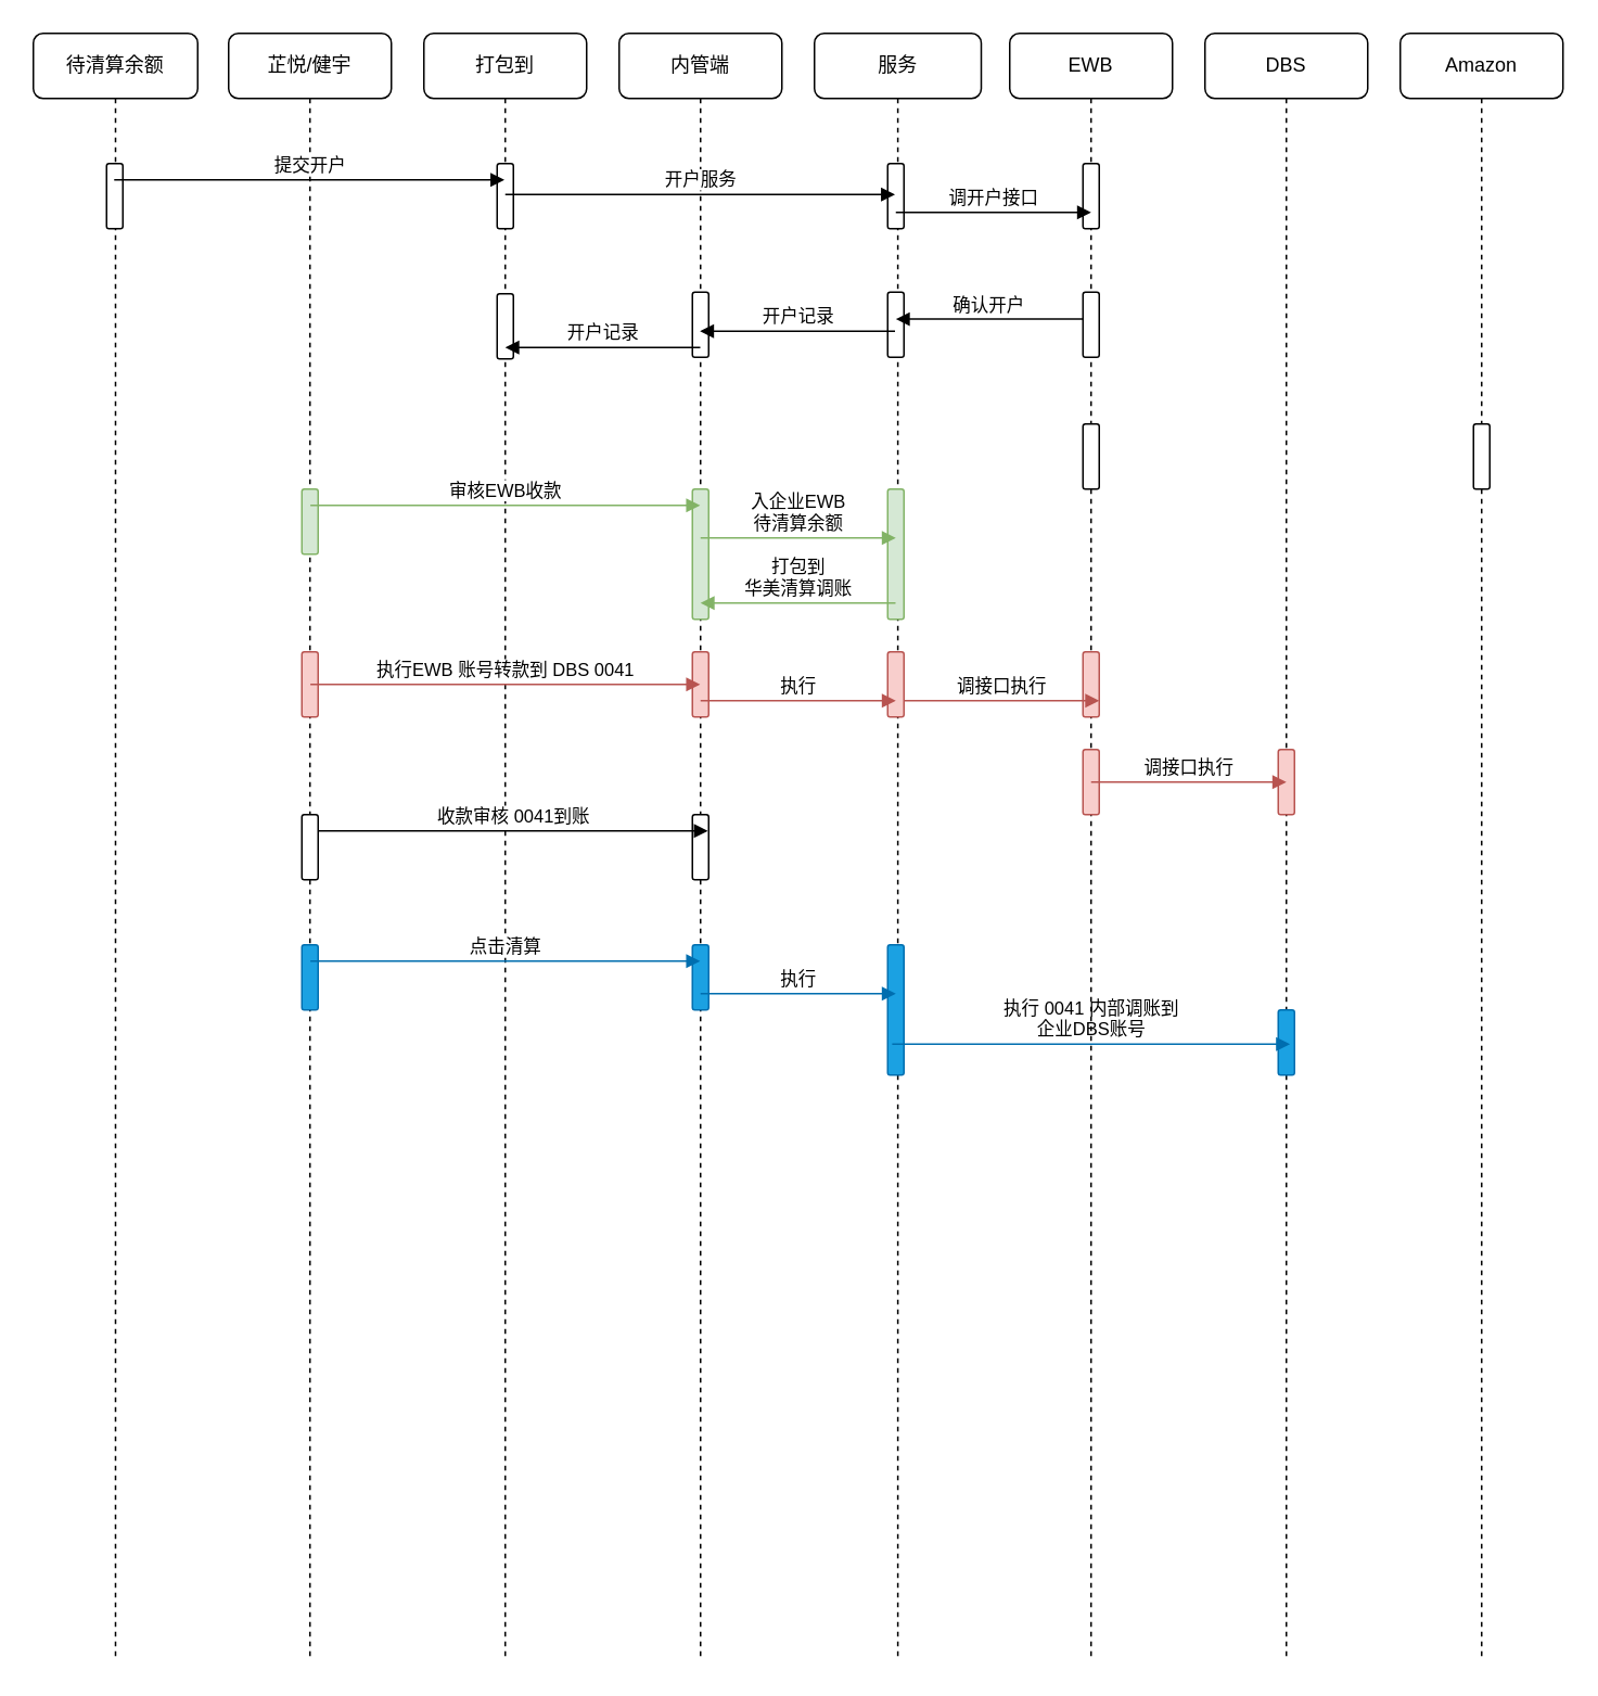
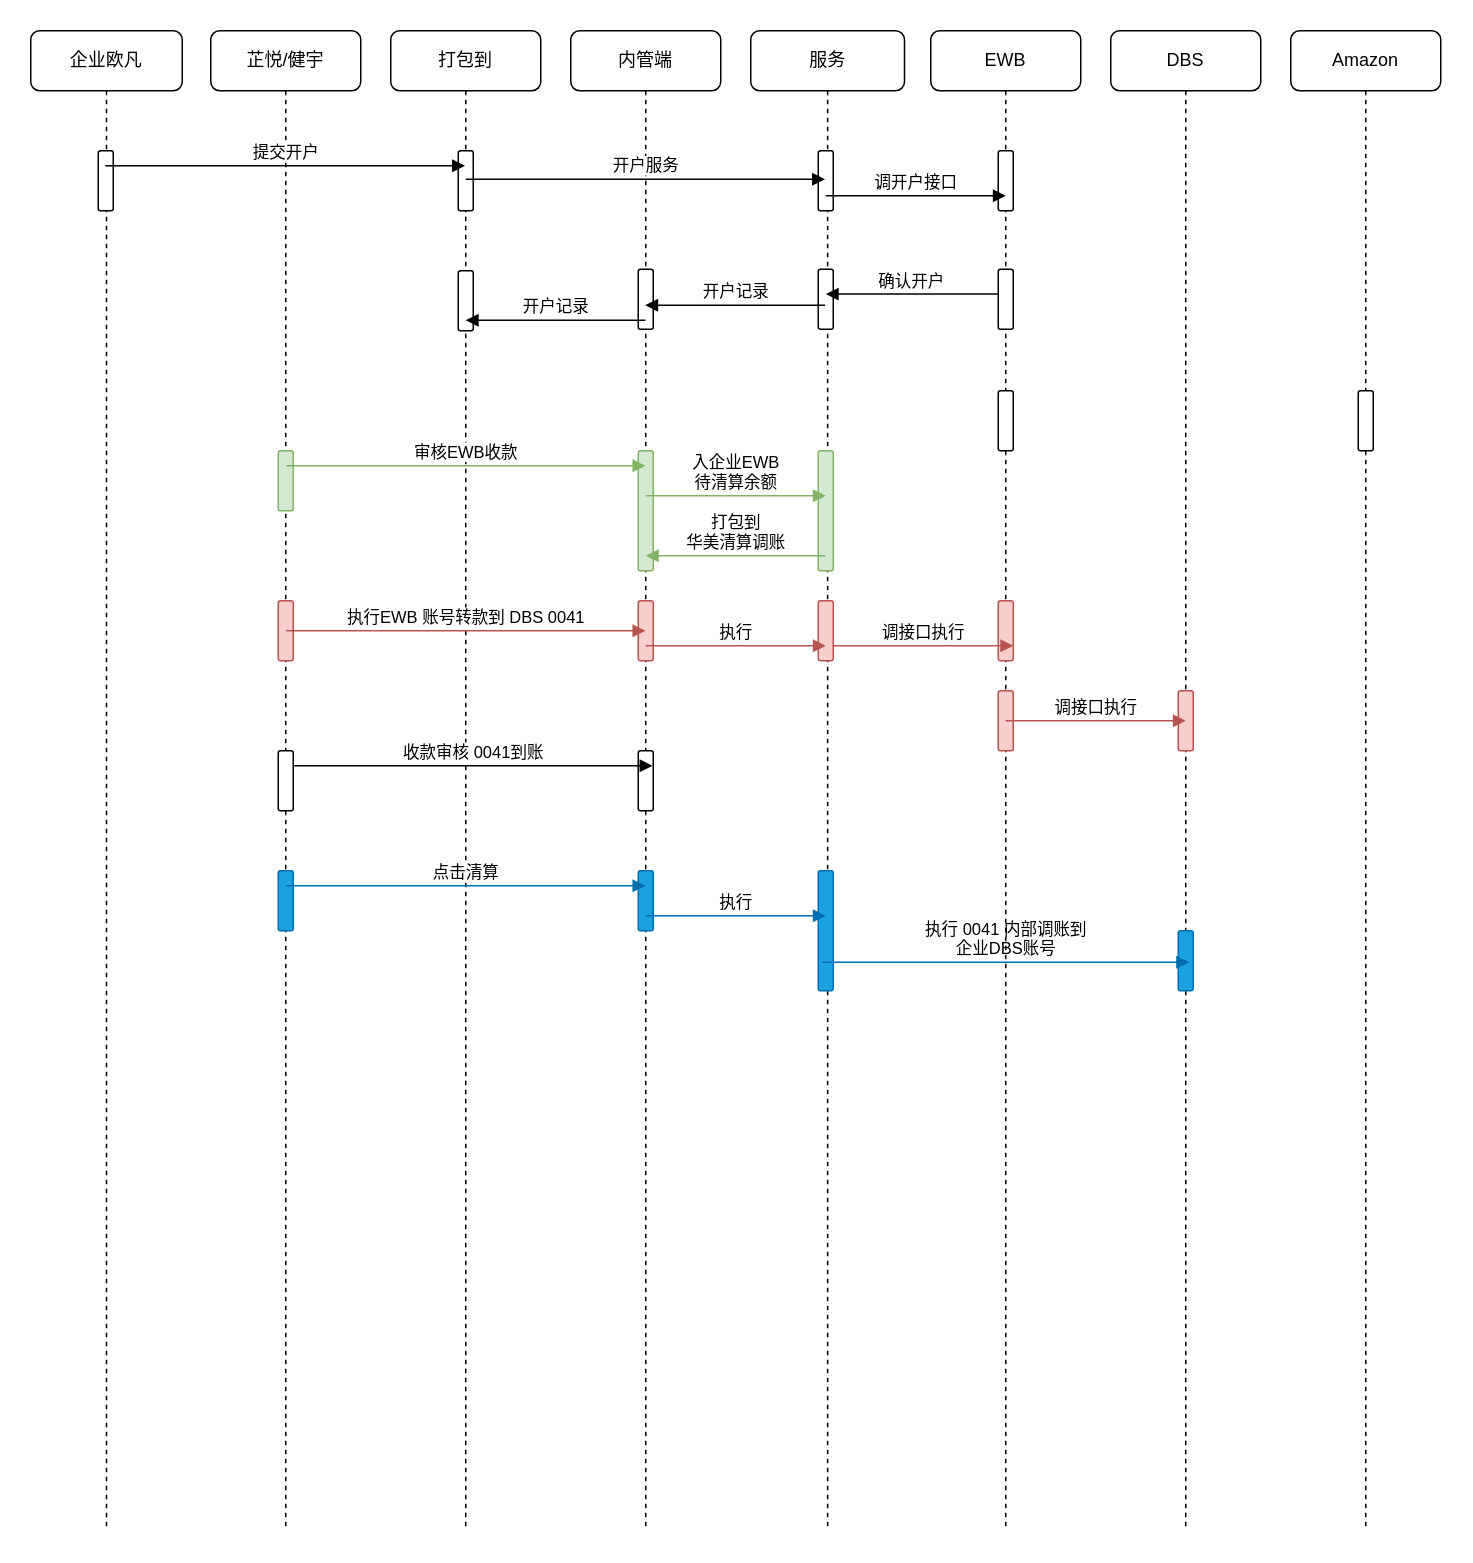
- <mxCell id="35" value="待清算余额" style="shape=umlLifeline;perimeter=lifelinePerimeter;whiteSpace=wrap;html=1;container=1;dropTarget=0;collapsible=0;recursiveResize=0;outlineConnect=0;portConstraint=eastwest;newEdgeStyle={&quot;edgeStyle&quot;:&quot;elbowEdgeStyle&quot;,&quot;elbow&quot;:&quot;vertical&quot;,&quot;curved&quot;:0,&quot;rounded&quot;:0};rounded=1;" parent="1" vertex="1"><mxGeometry x="20" y="20" width="101" height="1000" as="geometry" /></mxCell>
+ <mxCell id="35" value="企业欧凡" style="shape=umlLifeline;perimeter=lifelinePerimeter;whiteSpace=wrap;html=1;container=1;dropTarget=0;collapsible=0;recursiveResize=0;outlineConnect=0;portConstraint=eastwest;newEdgeStyle={&quot;edgeStyle&quot;:&quot;elbowEdgeStyle&quot;,&quot;elbow&quot;:&quot;vertical&quot;,&quot;curved&quot;:0,&quot;rounded&quot;:0};rounded=1;" parent="1" vertex="1"><mxGeometry x="20" y="20" width="101" height="1000" as="geometry" /></mxCell>
